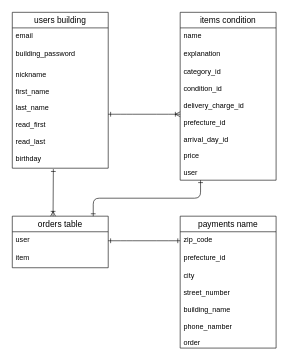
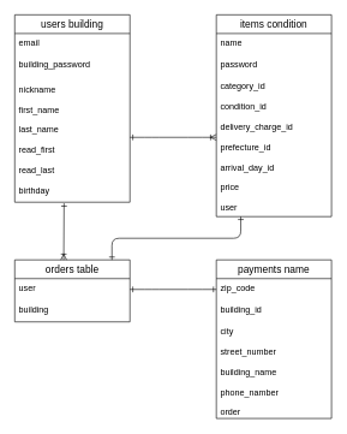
- <mxCell id="7" value="explanation" style="text;strokeColor=none;fillColor=none;spacingLeft=4;spacingRight=4;overflow=hidden;rotatable=0;points=[[0,0.5],[1,0.5]];portConstraint=eastwest;fontSize=12;html=0;" vertex="1" parent="5"><mxGeometry y="56" width="160" height="30" as="geometry" /></mxCell>
+ <mxCell id="7" value="password" style="text;strokeColor=none;fillColor=none;spacingLeft=4;spacingRight=4;overflow=hidden;rotatable=0;points=[[0,0.5],[1,0.5]];portConstraint=eastwest;fontSize=12;html=0;" vertex="1" parent="5"><mxGeometry y="56" width="160" height="30" as="geometry" /></mxCell>
- <mxCell id="11" value="item" style="text;strokeColor=none;fillColor=none;spacingLeft=4;spacingRight=4;overflow=hidden;rotatable=0;points=[[0,0.5],[1,0.5]];portConstraint=eastwest;fontSize=12;html=0;" vertex="1" parent="9"><mxGeometry y="56" width="160" height="30" as="geometry" /></mxCell>
+ <mxCell id="11" value="building" style="text;strokeColor=none;fillColor=none;spacingLeft=4;spacingRight=4;overflow=hidden;rotatable=0;points=[[0,0.5],[1,0.5]];portConstraint=eastwest;fontSize=12;html=0;" vertex="1" parent="9"><mxGeometry y="56" width="160" height="30" as="geometry" /></mxCell>
- <mxCell id="14" value="prefecture_id" style="text;strokeColor=none;fillColor=none;spacingLeft=4;spacingRight=4;overflow=hidden;rotatable=0;points=[[0,0.5],[1,0.5]];portConstraint=eastwest;fontSize=12;html=0;" vertex="1" parent="12"><mxGeometry y="56" width="160" height="30" as="geometry" /></mxCell>
+ <mxCell id="14" value="building_id" style="text;strokeColor=none;fillColor=none;spacingLeft=4;spacingRight=4;overflow=hidden;rotatable=0;points=[[0,0.5],[1,0.5]];portConstraint=eastwest;fontSize=12;html=0;" vertex="1" parent="12"><mxGeometry y="56" width="160" height="30" as="geometry" /></mxCell>
